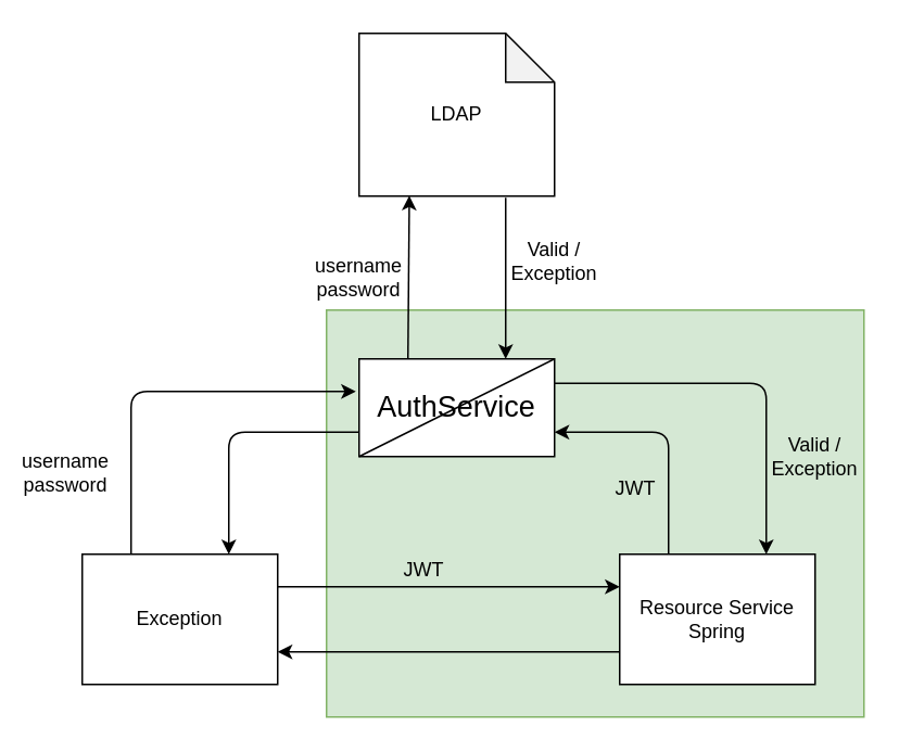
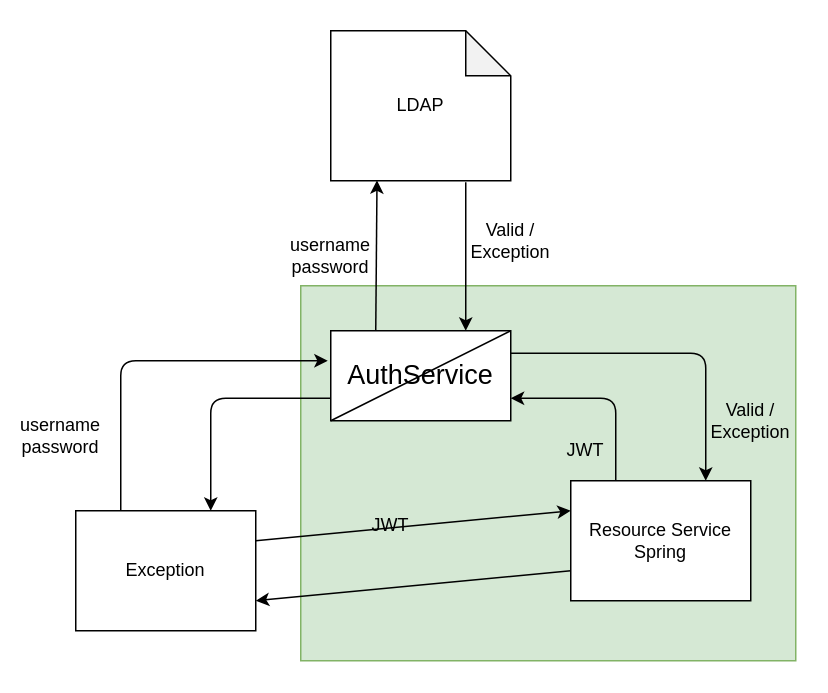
- <mxCell id="5" value="Resource Service&lt;br&gt;Spring" style="rounded=0;whiteSpace=wrap;html=1;" vertex="1" parent="1"><mxGeometry x="380" y="340" width="120" height="80" as="geometry" /></mxCell>
+ <mxCell id="5" value="Resource Service&lt;br&gt;Spring" style="rounded=0;whiteSpace=wrap;html=1;" vertex="1" parent="1"><mxGeometry x="380" y="320" width="120" height="80" as="geometry" /></mxCell>
